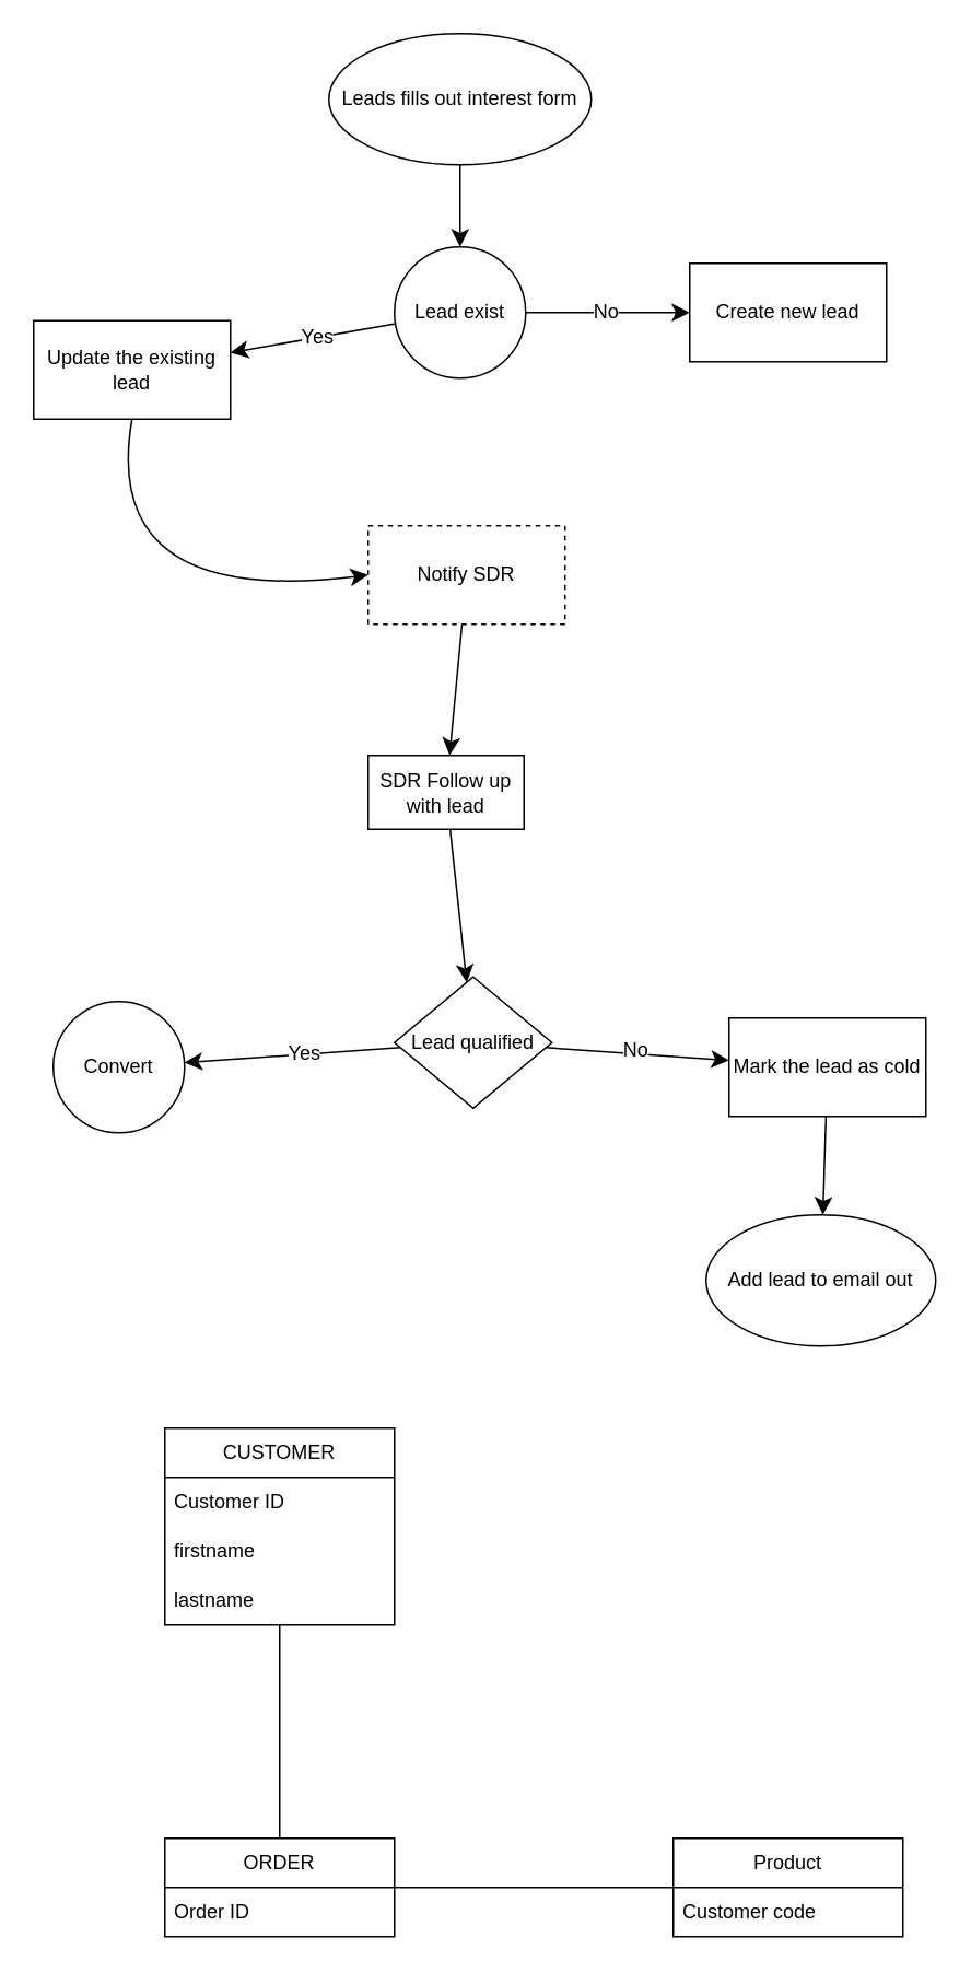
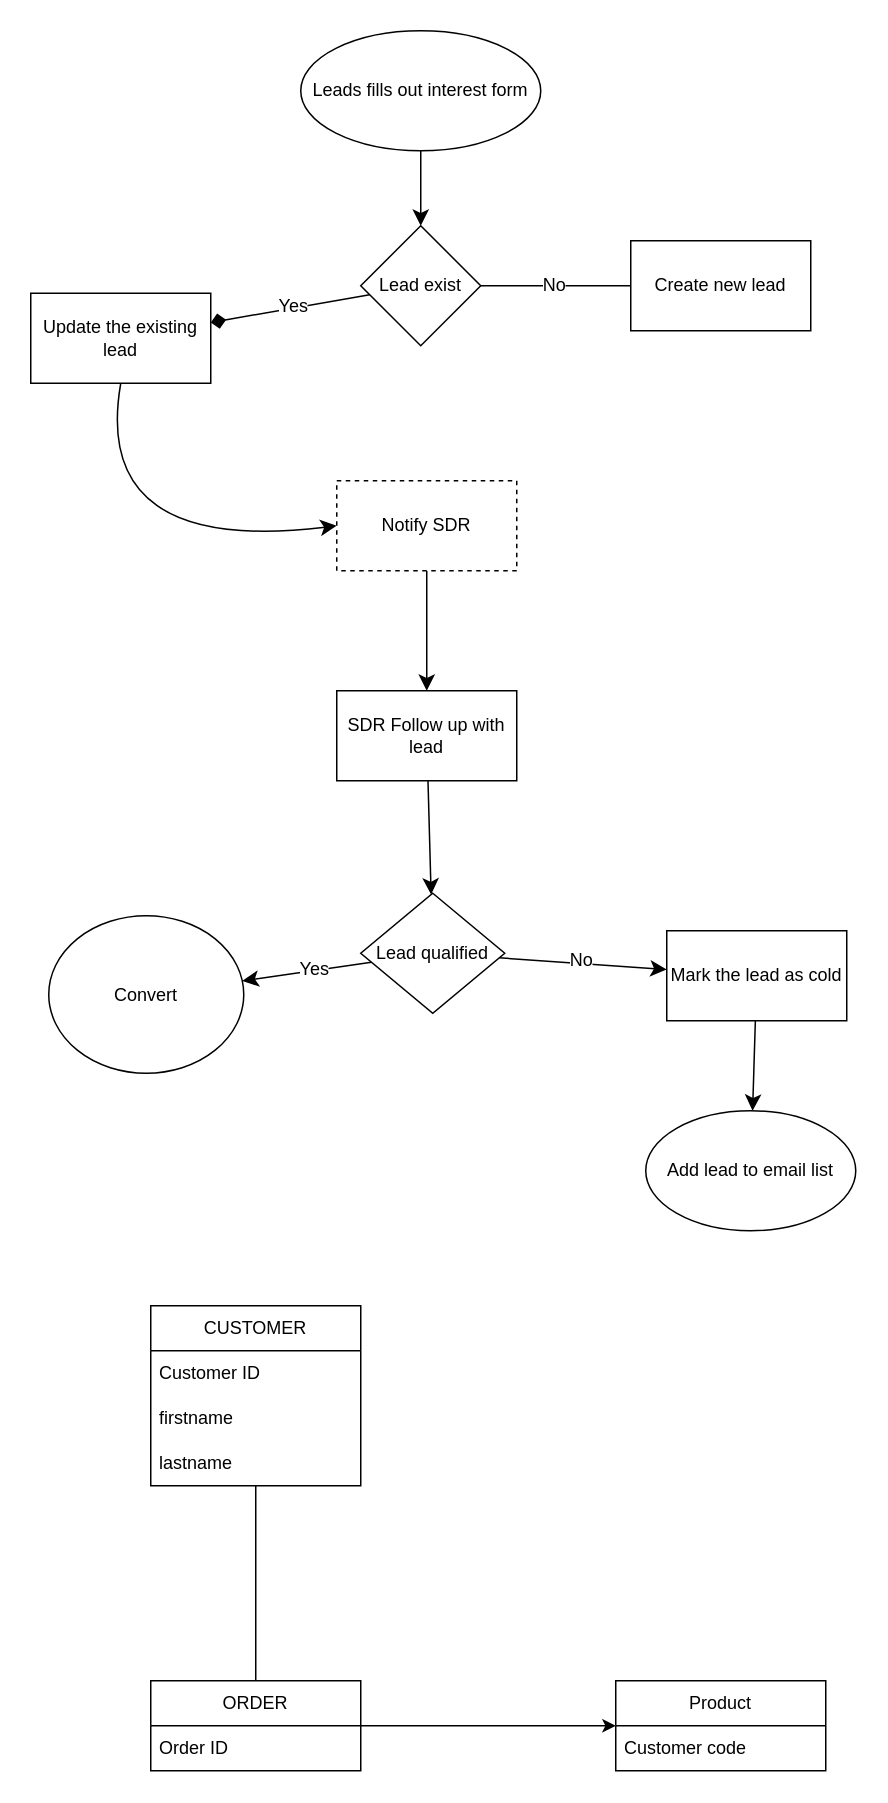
- <mxCell id="8" value="Lead exist" style="ellipse;whiteSpace=wrap;html=1;" parent="1" vertex="1"><mxGeometry x="240" y="150" width="80" height="80" as="geometry" /></mxCell>
+ <mxCell id="8" value="Lead exist" style="rhombus;whiteSpace=wrap;html=1;" parent="1" vertex="1"><mxGeometry x="240" y="150" width="80" height="80" as="geometry" /></mxCell>
- <mxCell id="4" value="" style="edgeStyle=none;curved=1;rounded=0;orthogonalLoop=1;jettySize=auto;html=1;fontSize=12;startSize=8;endSize=8;" parent="1" source="8" target="9" edge="1"><mxGeometry relative="1" as="geometry" /></mxCell>
+ <mxCell id="4" value="" style="edgeStyle=none;curved=1;rounded=0;orthogonalLoop=1;jettySize=auto;html=1;fontSize=12;startSize=8;endSize=8;endArrow=none;" parent="1" source="8" target="9" edge="1"><mxGeometry relative="1" as="geometry" /></mxCell>
- <mxCell id="6" value="" style="edgeStyle=none;curved=1;rounded=0;orthogonalLoop=1;jettySize=auto;html=1;fontSize=12;startSize=8;endSize=8;" parent="1" source="8" target="11" edge="1"><mxGeometry relative="1" as="geometry" /></mxCell>
+ <mxCell id="6" value="" style="edgeStyle=none;curved=1;rounded=0;orthogonalLoop=1;jettySize=auto;html=1;fontSize=12;startSize=8;endSize=8;endArrow=diamond;" parent="1" source="8" target="11" edge="1"><mxGeometry relative="1" as="geometry" /></mxCell>
- <mxCell id="15" value="SDR Follow up with lead" style="whiteSpace=wrap;html=1;" parent="1" vertex="1"><mxGeometry x="224" y="460" width="95" height="45" as="geometry" /></mxCell>
+ <mxCell id="15" value="SDR Follow up with lead" style="whiteSpace=wrap;html=1;" parent="1" vertex="1"><mxGeometry x="224" y="460" width="120" height="60" as="geometry" /></mxCell>
- <mxCell id="24" value="Convert" style="ellipse;whiteSpace=wrap;html=1;" parent="1" vertex="1"><mxGeometry x="32" y="610" width="80" height="80" as="geometry" /></mxCell>
+ <mxCell id="24" value="Convert" style="ellipse;whiteSpace=wrap;html=1;" parent="1" vertex="1"><mxGeometry x="32" y="610" width="130" height="105" as="geometry" /></mxCell>
- <mxCell id="23" value="Add lead to email out" style="ellipse;whiteSpace=wrap;html=1;" parent="1" vertex="1"><mxGeometry x="430" y="740" width="140" height="80" as="geometry" /></mxCell>
+ <mxCell id="23" value="Add lead to email list" style="ellipse;whiteSpace=wrap;html=1;" parent="1" vertex="1"><mxGeometry x="430" y="740" width="140" height="80" as="geometry" /></mxCell>
- <mxCell id="34" value="" style="endArrow=none;html=1;rounded=0;" edge="1" parent="1" source="29" target="31"><mxGeometry width="50" height="50" relative="1" as="geometry"><mxPoint x="270" y="1120" as="sourcePoint" /><mxPoint x="320" y="1070" as="targetPoint" /></mxGeometry></mxCell>
+ <mxCell id="34" value="" style="endArrow=classic;html=1;rounded=0;" edge="1" parent="1" source="29" target="31"><mxGeometry width="50" height="50" relative="1" as="geometry"><mxPoint x="270" y="1120" as="sourcePoint" /><mxPoint x="320" y="1070" as="targetPoint" /></mxGeometry></mxCell>
